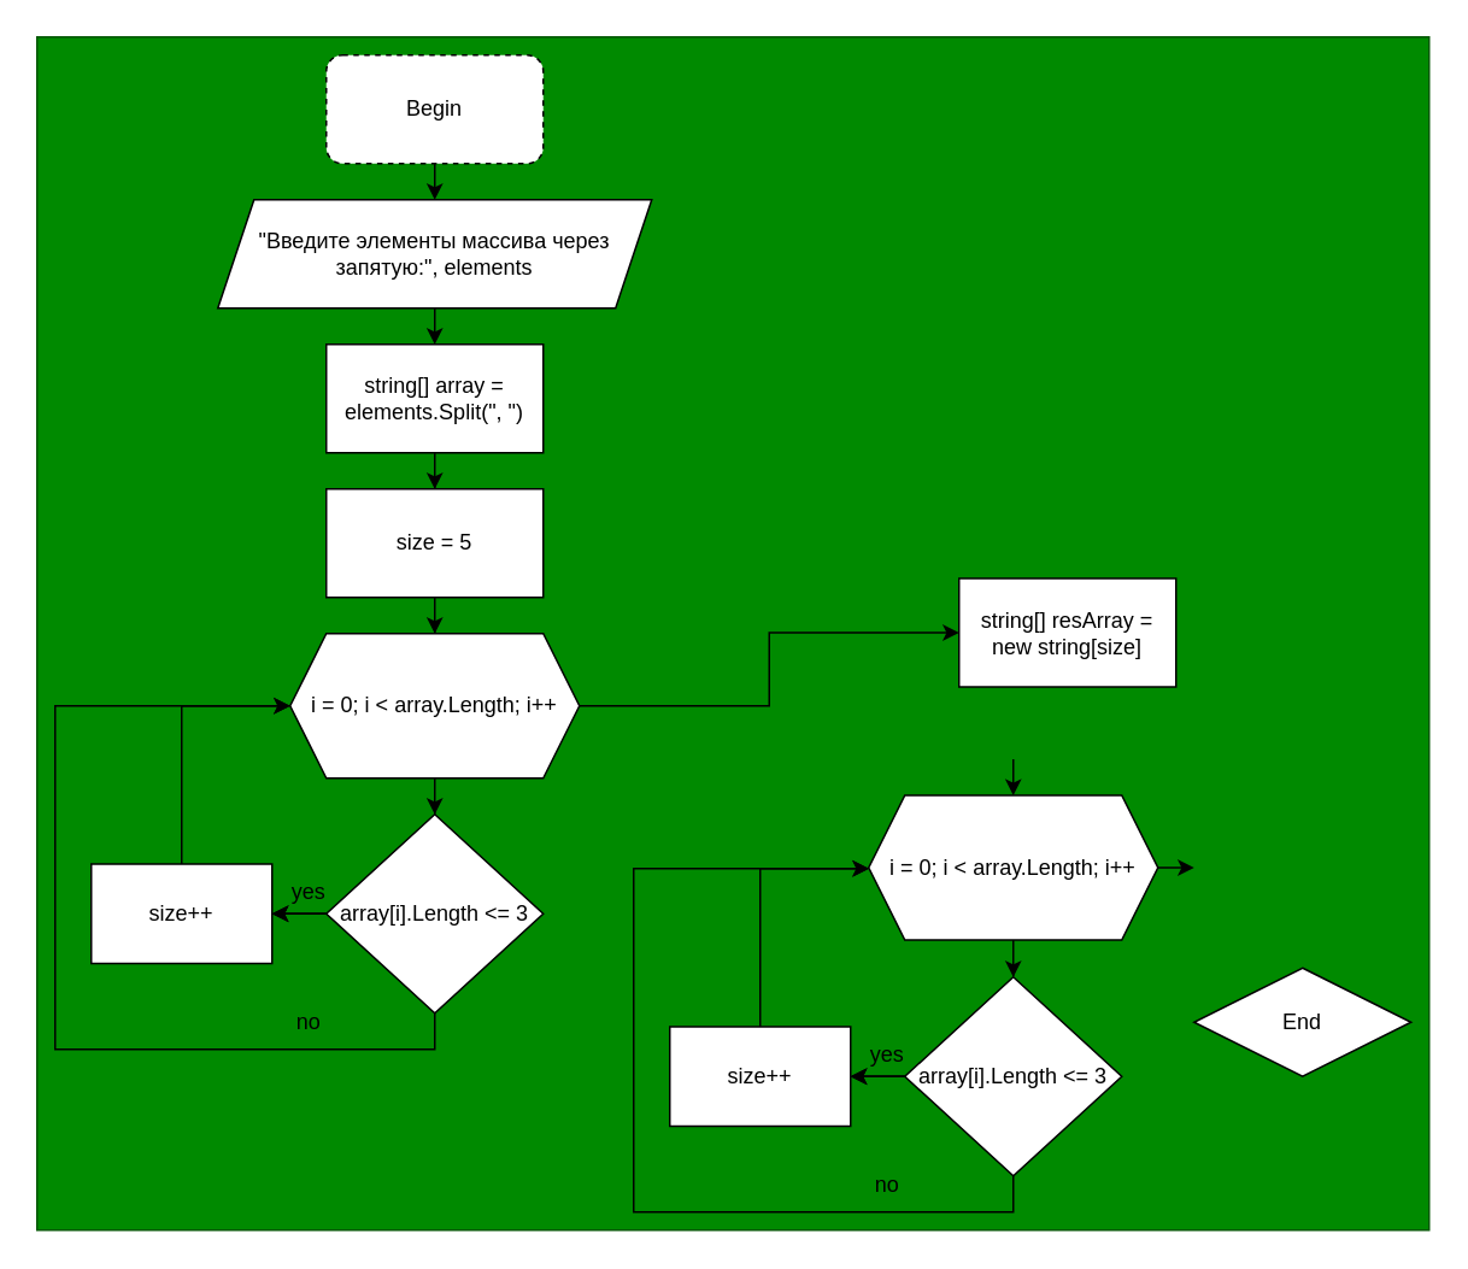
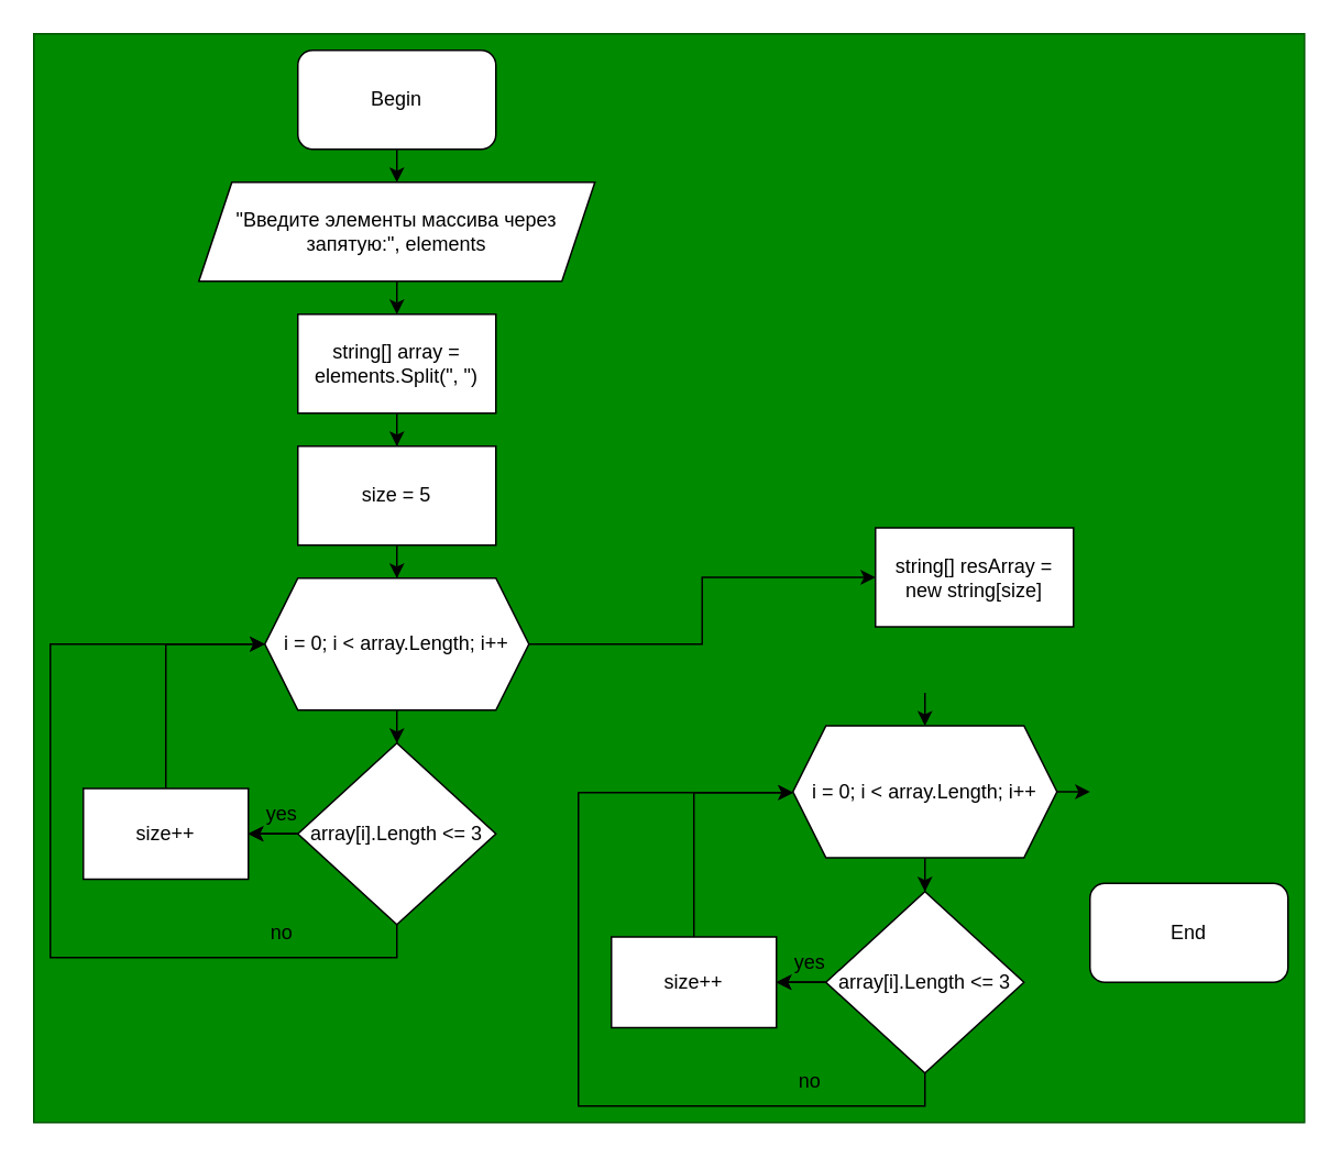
- <mxCell id="4" value="Begin" style="rounded=1;whiteSpace=wrap;html=1;container=0;dashed=1;" parent="2" vertex="1"><mxGeometry x="160" y="10" width="120" height="60" as="geometry" /></mxCell>
+ <mxCell id="4" value="Begin" style="rounded=1;whiteSpace=wrap;html=1;container=0;" parent="2" vertex="1"><mxGeometry x="160" y="10" width="120" height="60" as="geometry" /></mxCell>
- <mxCell id="10" value="End" style="rhombus;whiteSpace=wrap;html=1;container=0;" parent="2" vertex="1"><mxGeometry x="640" y="515" width="120" height="60" as="geometry" /></mxCell>
+ <mxCell id="10" value="End" style="rounded=1;whiteSpace=wrap;html=1;container=0;" parent="2" vertex="1"><mxGeometry x="640" y="515" width="120" height="60" as="geometry" /></mxCell>
